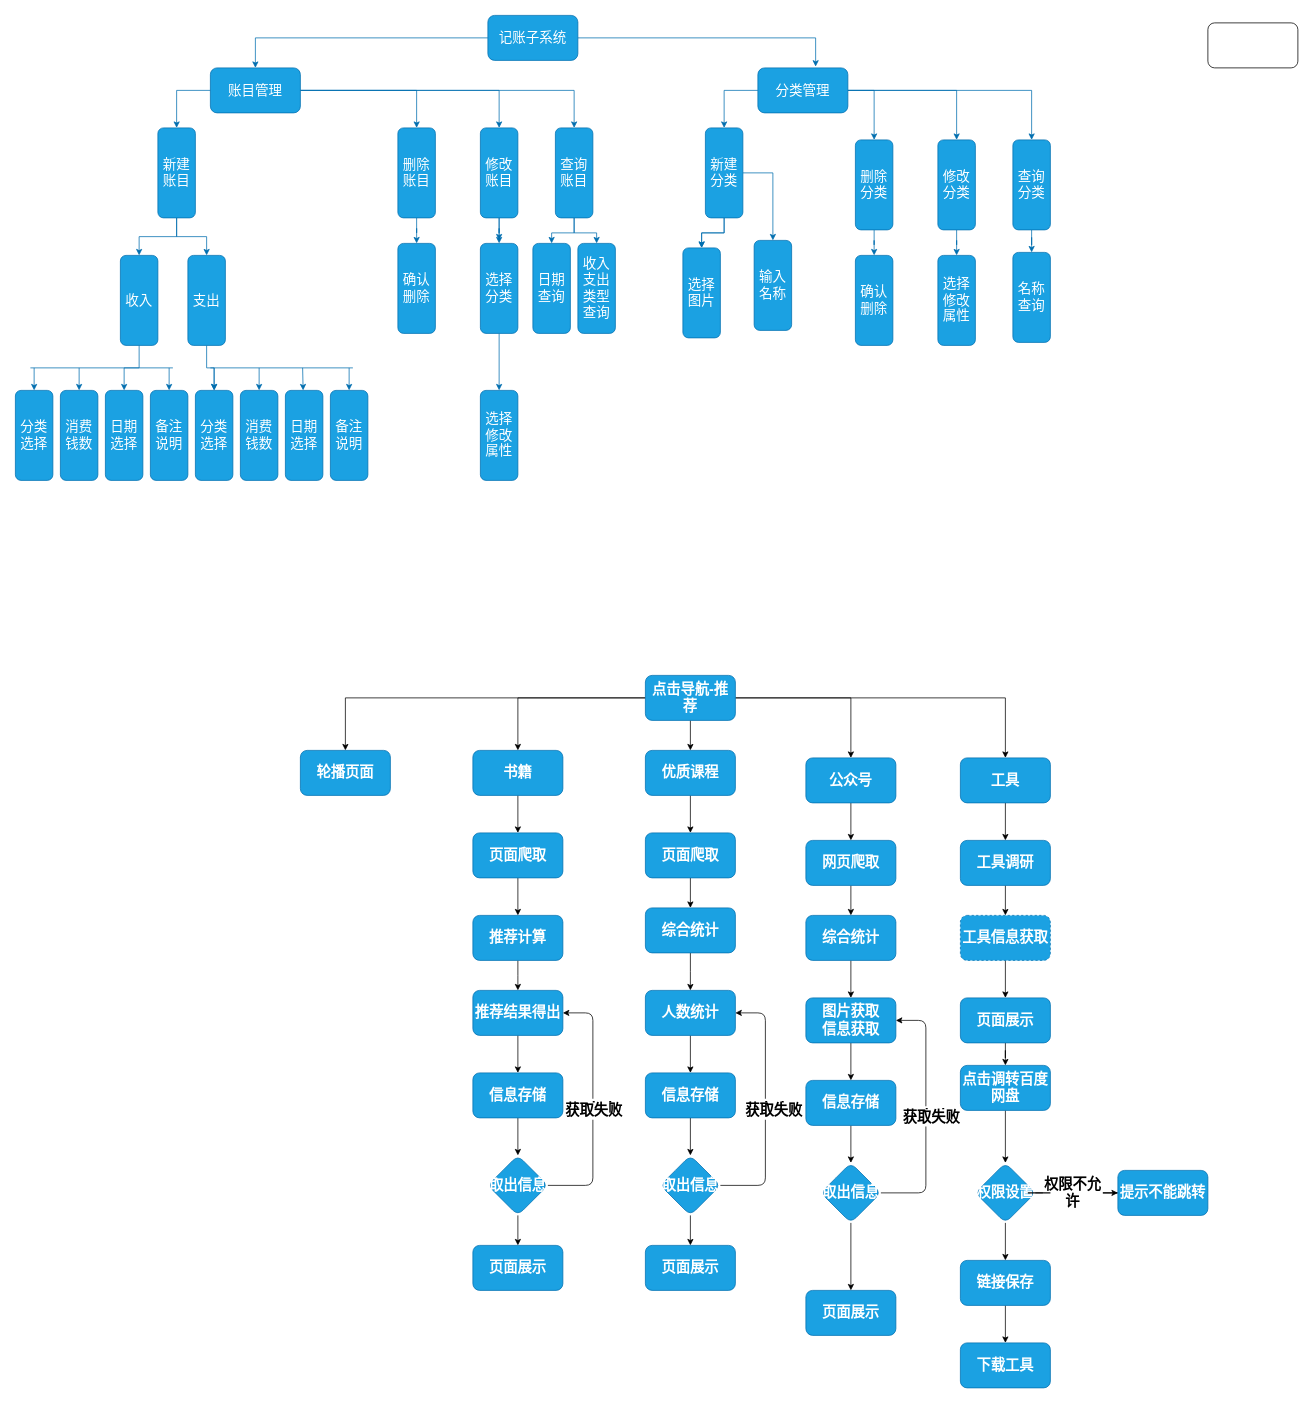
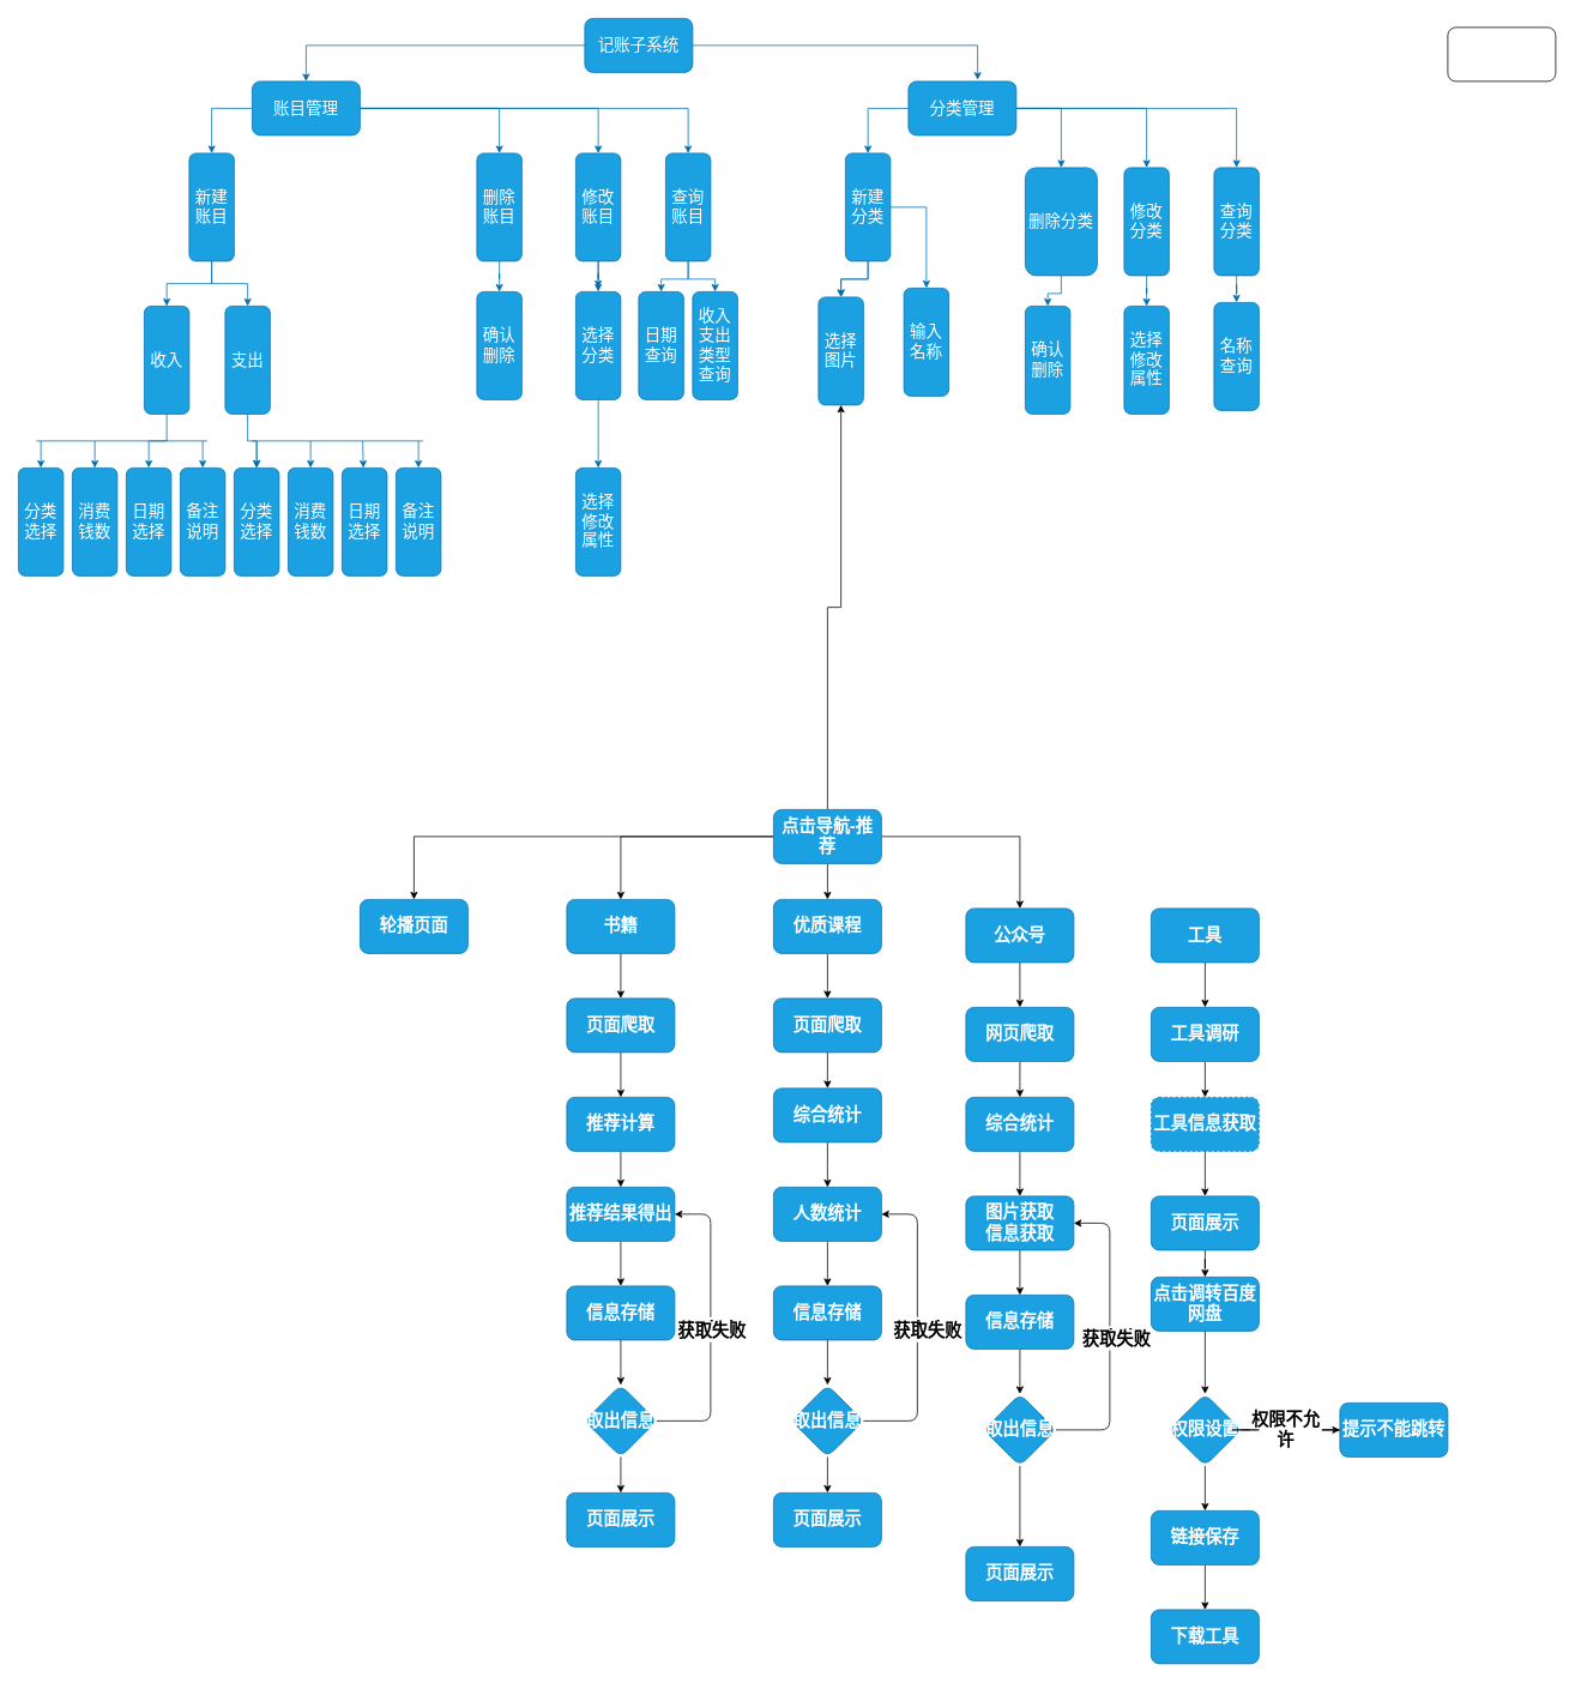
- <mxCell id="59" value="删除分类" style="rounded=1;whiteSpace=wrap;html=1;fillColor=#1ba1e2;strokeColor=#006EAF;fontColor=#ffffff;fontSize=18;" vertex="1" parent="1"><mxGeometry x="1140" y="186" width="50" height="120" as="geometry" /></mxCell>
+ <mxCell id="59" value="删除分类" style="rounded=1;whiteSpace=wrap;html=1;fillColor=#1ba1e2;strokeColor=#006EAF;fontColor=#ffffff;fontSize=18;" vertex="1" parent="1"><mxGeometry x="1140" y="186" width="80" height="120" as="geometry" /></mxCell>
- <mxCell id="72" style="edgeStyle=orthogonalEdgeStyle;rounded=0;orthogonalLoop=1;jettySize=auto;html=1;entryX=0.5;entryY=0;entryDx=0;entryDy=0;fontSize=19;fontStyle=1" edge="1" parent="1" source="74" target="83"><mxGeometry relative="1" as="geometry" /></mxCell>
+ <mxCell id="72" style="edgeStyle=orthogonalEdgeStyle;rounded=0;orthogonalLoop=1;jettySize=auto;html=1;fontSize=19;fontStyle=1;" edge="1" parent="1" source="74" target="67"><mxGeometry relative="1" as="geometry" /></mxCell>
